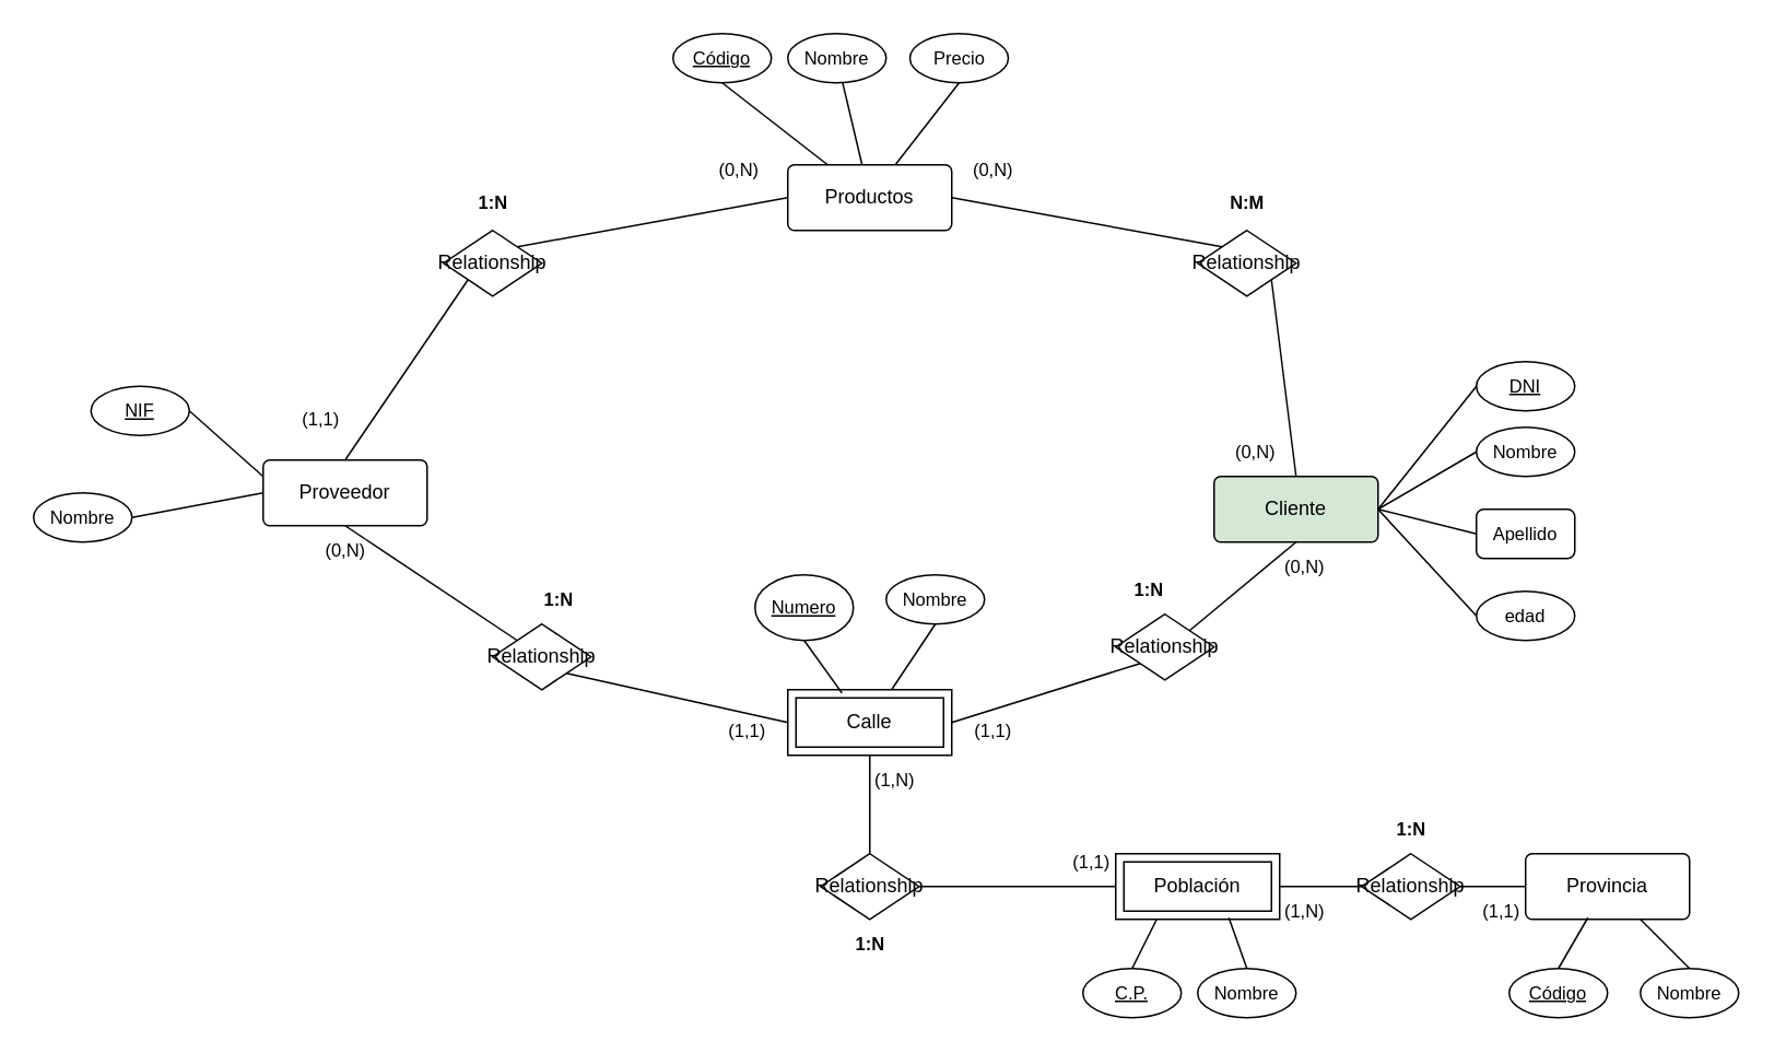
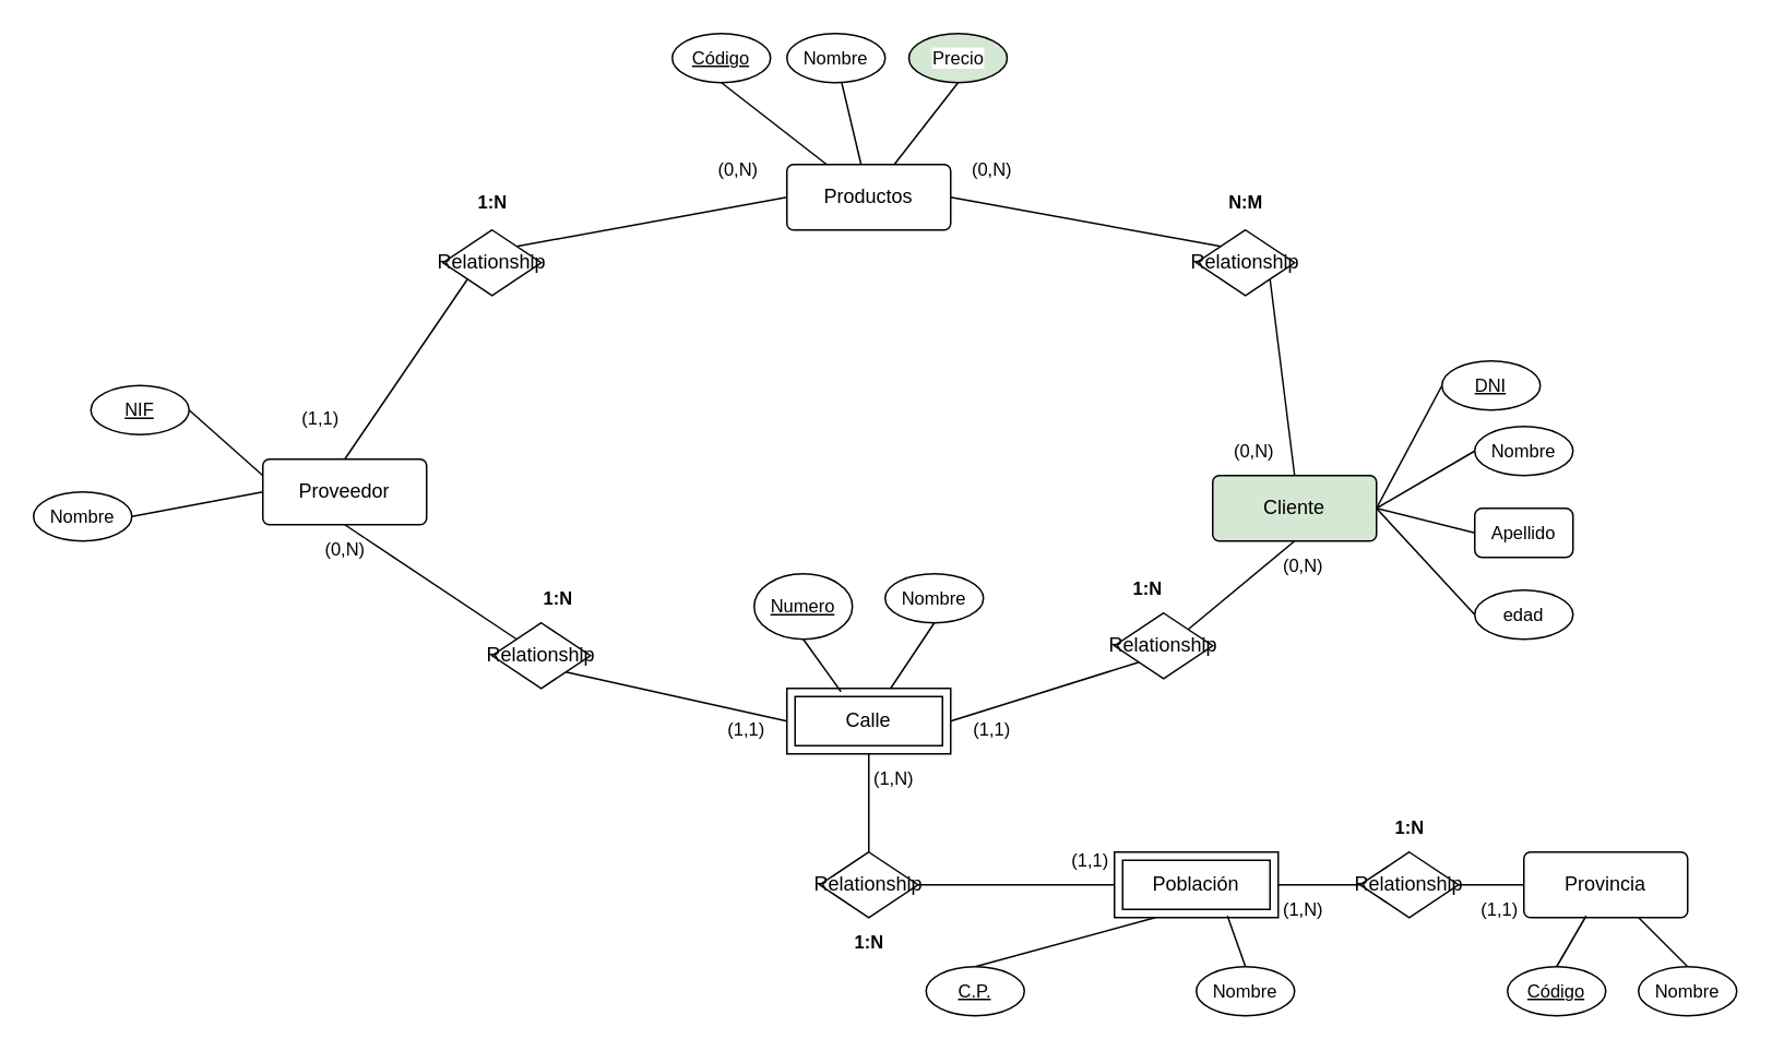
- <mxCell id="43" value="Precio" style="ellipse;whiteSpace=wrap;html=1;align=center;fontFamily=Helvetica;fontSize=11;fontColor=default;labelBackgroundColor=default;" vertex="1" parent="1"><mxGeometry x="554.5" y="20" width="60" height="30" as="geometry" /></mxCell>
+ <mxCell id="43" value="Precio" style="ellipse;whiteSpace=wrap;html=1;align=center;fontFamily=Helvetica;fontSize=11;fontColor=default;labelBackgroundColor=default;fillColor=#d5e8d4;" vertex="1" parent="1"><mxGeometry x="554.5" y="20" width="60" height="30" as="geometry" /></mxCell>
- <mxCell id="35" value="DNI" style="ellipse;whiteSpace=wrap;html=1;align=center;fontStyle=4;fontFamily=Helvetica;fontSize=11;fontColor=default;labelBackgroundColor=default;" vertex="1" parent="1"><mxGeometry x="900" y="220" width="60" height="30" as="geometry" /></mxCell>
+ <mxCell id="35" value="DNI" style="ellipse;whiteSpace=wrap;html=1;align=center;fontStyle=4;fontFamily=Helvetica;fontSize=11;fontColor=default;labelBackgroundColor=default;" vertex="1" parent="1"><mxGeometry x="880" y="220" width="60" height="30" as="geometry" /></mxCell>
- <mxCell id="71" value="C.P." style="ellipse;whiteSpace=wrap;html=1;align=center;fontStyle=4;fontFamily=Helvetica;fontSize=11;fontColor=default;labelBackgroundColor=default;" vertex="1" parent="1"><mxGeometry x="660" y="590" width="60" height="30" as="geometry" /></mxCell>
+ <mxCell id="71" value="C.P." style="ellipse;whiteSpace=wrap;html=1;align=center;fontStyle=4;fontFamily=Helvetica;fontSize=11;fontColor=default;labelBackgroundColor=default;" vertex="1" parent="1"><mxGeometry x="565" y="590" width="60" height="30" as="geometry" /></mxCell>
